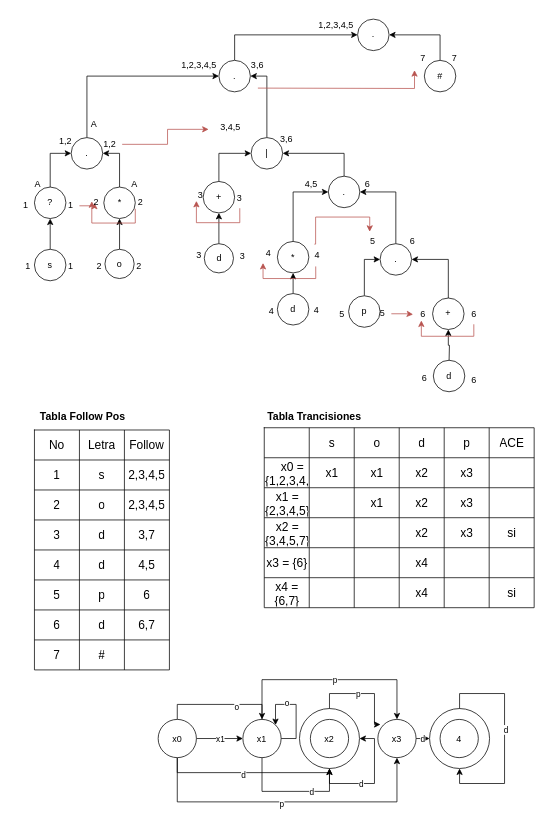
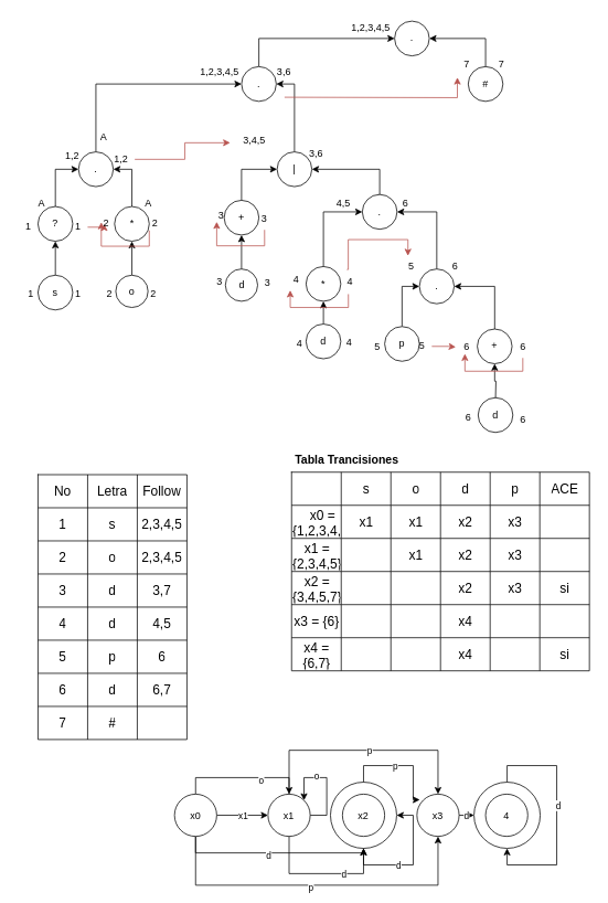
- <mxCell id="58" value="&lt;h3&gt;Tabla Follow Pos&lt;/h3&gt;" style="text;html=1;align=center;verticalAlign=middle;whiteSpace=wrap;rounded=0;" vertex="1" parent="1"><mxGeometry x="45" y="537" width="129" height="36" as="geometry" /></mxCell>
